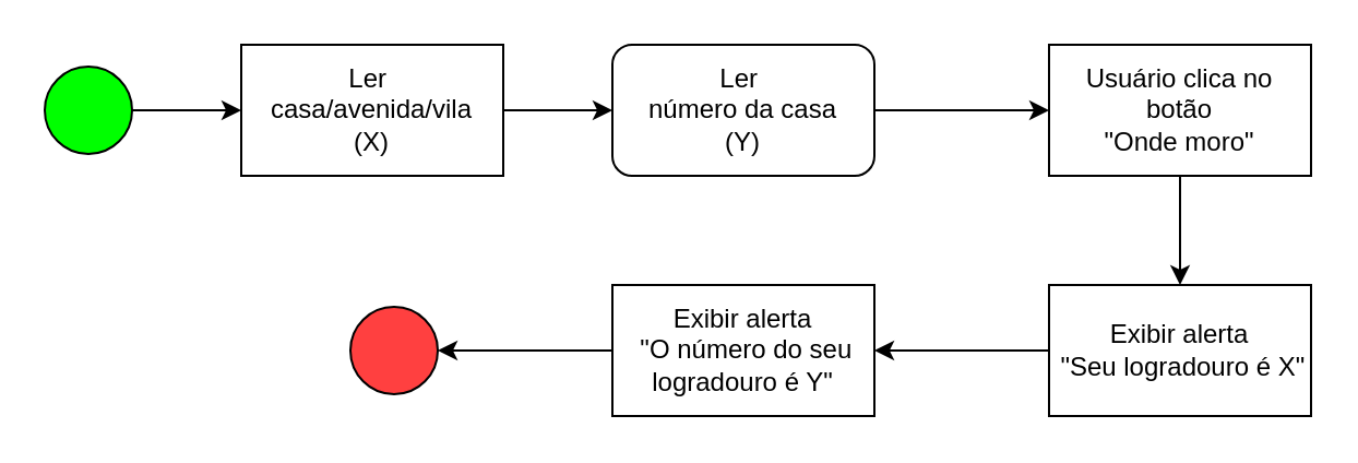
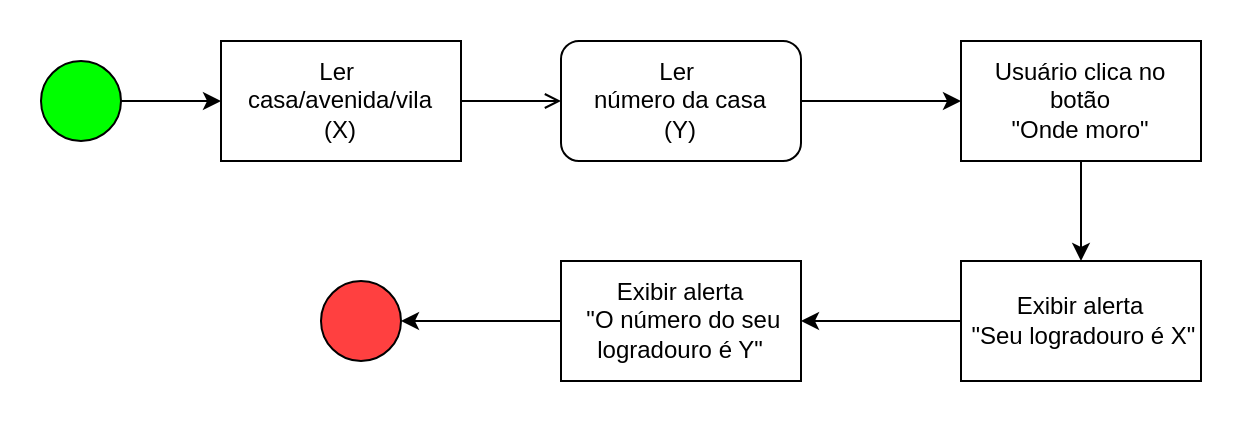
- <mxCell id="5" value="" style="edgeStyle=orthogonalEdgeStyle;rounded=0;orthogonalLoop=1;jettySize=auto;html=1;" edge="1" parent="1" source="6" target="8"><mxGeometry relative="1" as="geometry" /></mxCell>
+ <mxCell id="5" value="" style="edgeStyle=orthogonalEdgeStyle;rounded=0;orthogonalLoop=1;jettySize=auto;html=1;endArrow=open;" edge="1" parent="1" source="6" target="8"><mxGeometry relative="1" as="geometry" /></mxCell>
